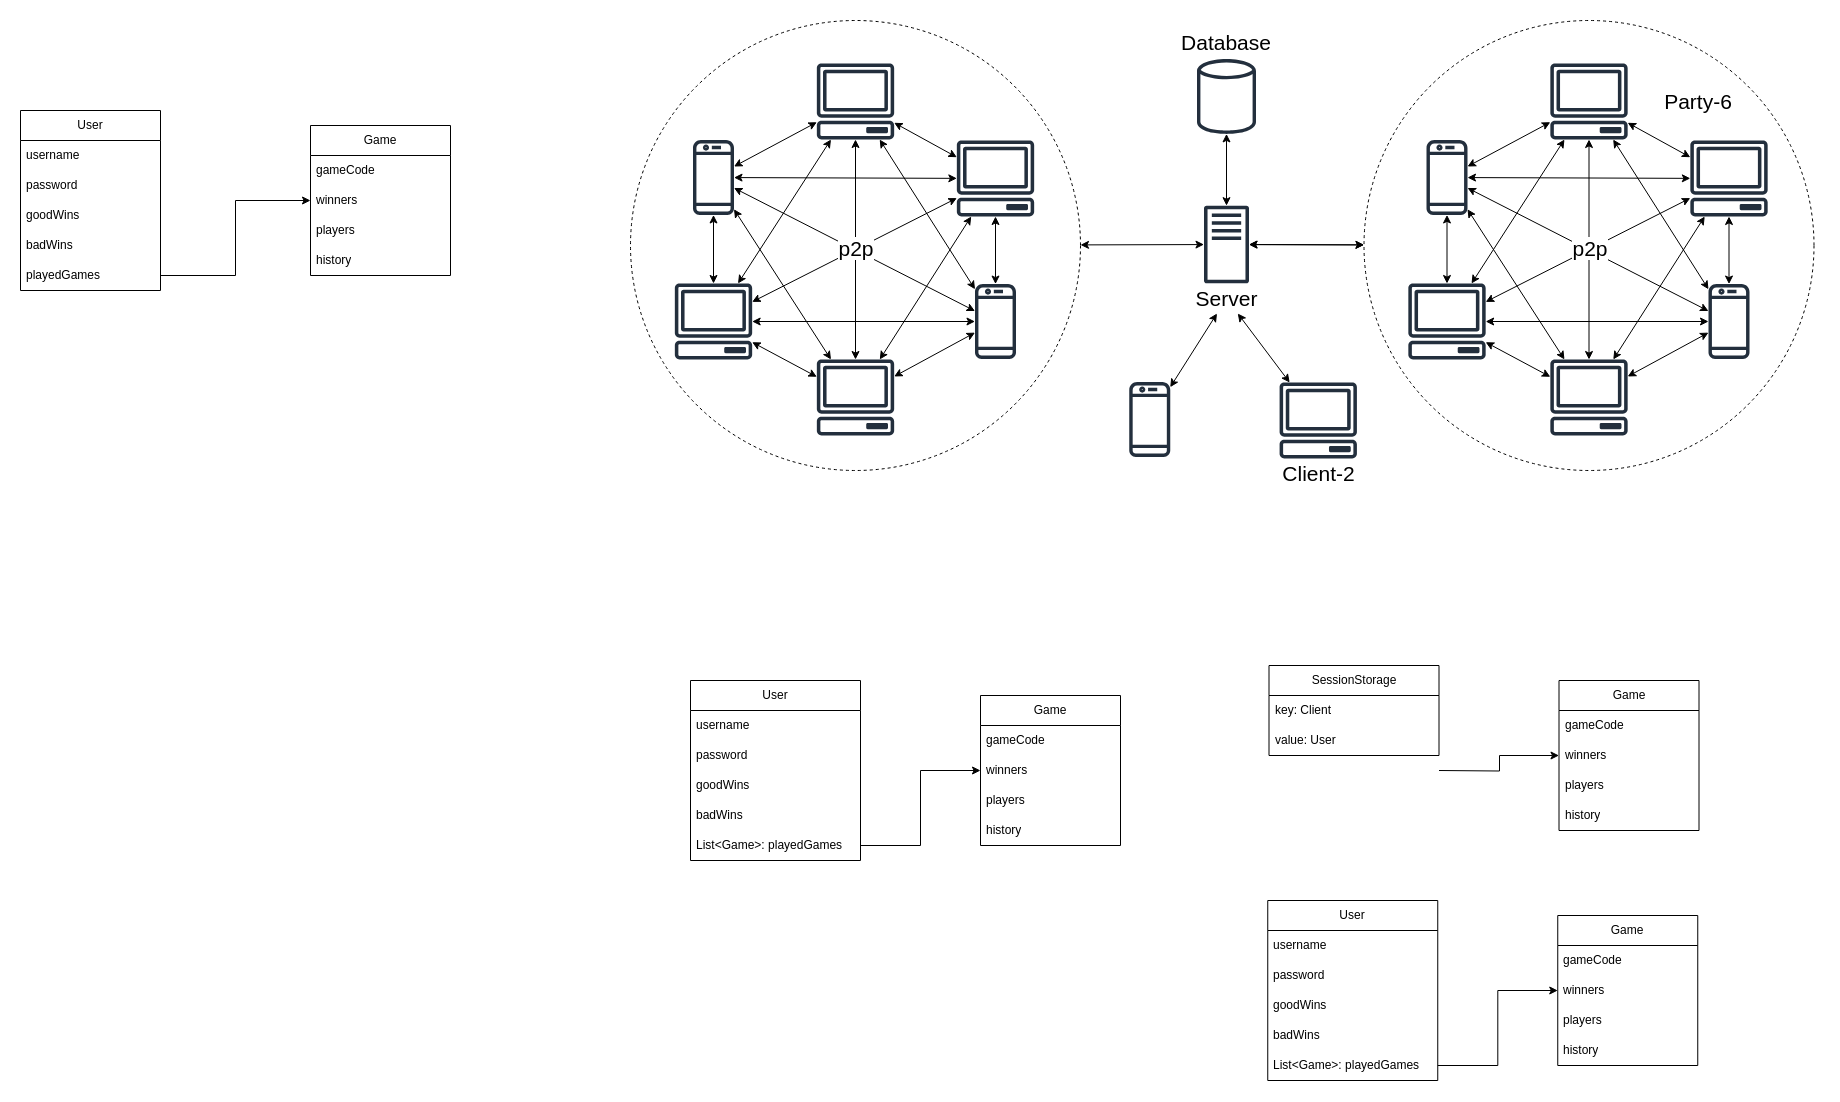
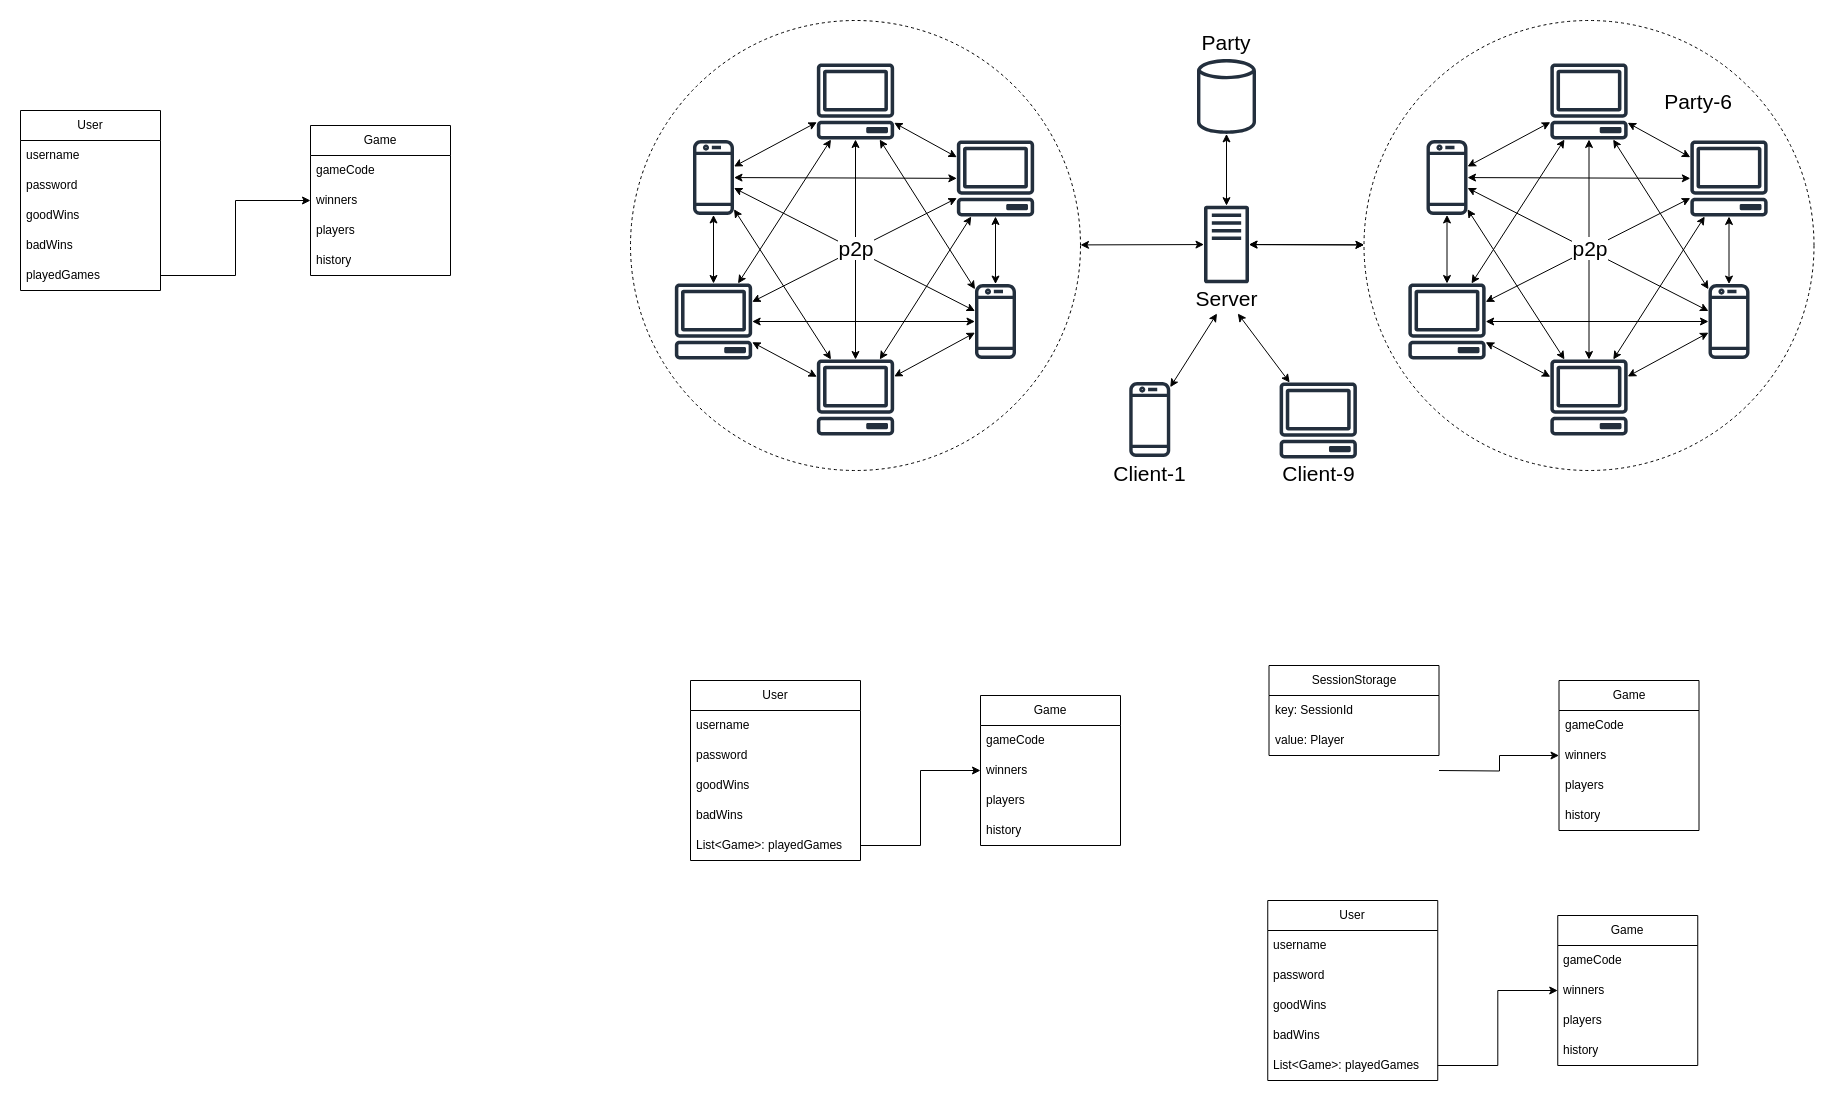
- <mxCell id="56" value="Database" style="text;html=1;strokeColor=none;fillColor=none;align=center;verticalAlign=middle;whiteSpace=wrap;rounded=0;labelBackgroundColor=none;fontSize=21;" parent="54" vertex="1"><mxGeometry width="120" height="30" as="geometry" /></mxCell>
+ <mxCell id="56" value="Party" style="text;html=1;strokeColor=none;fillColor=none;align=center;verticalAlign=middle;whiteSpace=wrap;rounded=0;labelBackgroundColor=none;fontSize=21;" parent="54" vertex="1"><mxGeometry width="120" height="30" as="geometry" /></mxCell>
+ <mxCell id="65" value="Client-1" style="text;html=1;strokeColor=none;fillColor=none;align=center;verticalAlign=middle;whiteSpace=wrap;rounded=0;labelBackgroundColor=none;fontSize=21;" parent="63" vertex="1"><mxGeometry y="78" width="98.5" height="30" as="geometry" /></mxCell>
- <mxCell id="68" value="Client-2" style="text;html=1;strokeColor=none;fillColor=none;align=center;verticalAlign=middle;whiteSpace=wrap;rounded=0;labelBackgroundColor=none;fontSize=21;" parent="66" vertex="1"><mxGeometry y="76" width="98.5" height="30" as="geometry" /></mxCell>
+ <mxCell id="68" value="Client-9" style="text;html=1;strokeColor=none;fillColor=none;align=center;verticalAlign=middle;whiteSpace=wrap;rounded=0;labelBackgroundColor=none;fontSize=21;" parent="66" vertex="1"><mxGeometry y="76" width="98.5" height="30" as="geometry" /></mxCell>
- <mxCell id="94" value="key: Client" style="text;strokeColor=none;fillColor=none;align=left;verticalAlign=middle;spacingLeft=4;spacingRight=4;overflow=hidden;points=[[0,0.5],[1,0.5]];portConstraint=eastwest;rotatable=0;whiteSpace=wrap;html=1;" parent="93" vertex="1"><mxGeometry y="30" width="170" height="30" as="geometry" /></mxCell>
+ <mxCell id="94" value="key: SessionId" style="text;strokeColor=none;fillColor=none;align=left;verticalAlign=middle;spacingLeft=4;spacingRight=4;overflow=hidden;points=[[0,0.5],[1,0.5]];portConstraint=eastwest;rotatable=0;whiteSpace=wrap;html=1;" parent="93" vertex="1"><mxGeometry y="30" width="170" height="30" as="geometry" /></mxCell>
- <mxCell id="95" value="value: User" style="text;strokeColor=none;fillColor=none;align=left;verticalAlign=middle;spacingLeft=4;spacingRight=4;overflow=hidden;points=[[0,0.5],[1,0.5]];portConstraint=eastwest;rotatable=0;whiteSpace=wrap;html=1;" parent="93" vertex="1"><mxGeometry y="60" width="170" height="30" as="geometry" /></mxCell>
+ <mxCell id="95" value="value: Player" style="text;strokeColor=none;fillColor=none;align=left;verticalAlign=middle;spacingLeft=4;spacingRight=4;overflow=hidden;points=[[0,0.5],[1,0.5]];portConstraint=eastwest;rotatable=0;whiteSpace=wrap;html=1;" parent="93" vertex="1"><mxGeometry y="60" width="170" height="30" as="geometry" /></mxCell>
